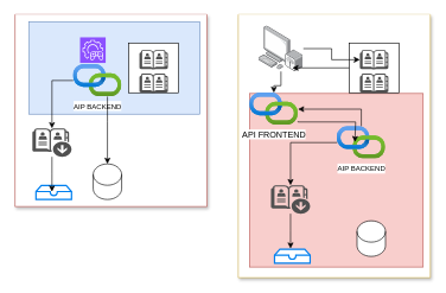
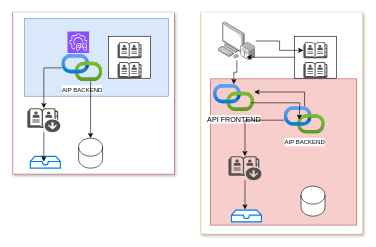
- <mxCell id="16" value="API FRONTEND" style="image;aspect=fixed;html=1;points=[];align=center;fontSize=12;image=img/lib/azure2/devops/API_Connections.svg;" vertex="1" parent="14"><mxGeometry x="16" y="110" width="68" height="45.32" as="geometry" /></mxCell>
+ <mxCell id="16" value="API FRONTEND" style="image;aspect=fixed;html=1;points=[];align=center;fontSize=12;image=img/lib/azure2/devops/API_Connections.svg;" vertex="1" parent="14"><mxGeometry x="21" y="120" width="68" height="45.32" as="geometry" /></mxCell>
